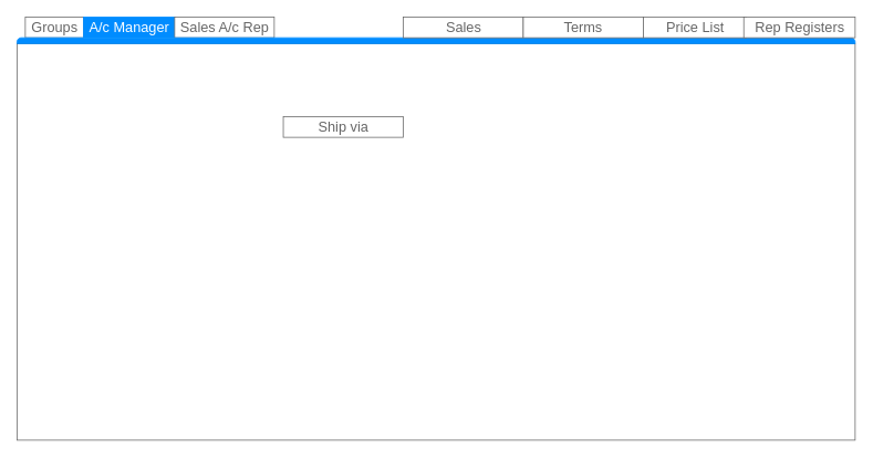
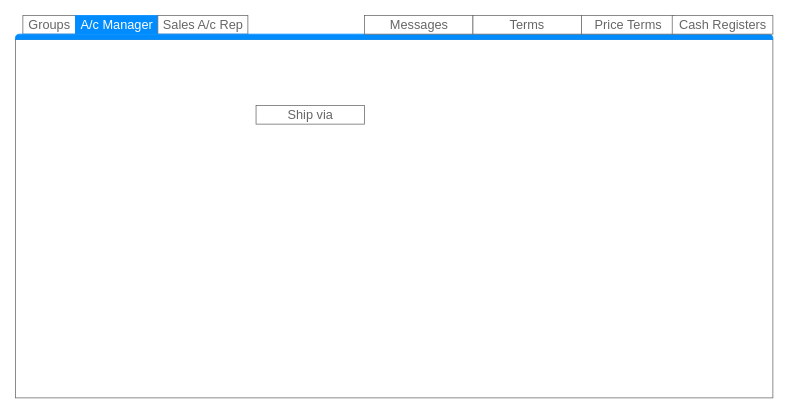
- <mxCell id="8" value="Sales" style="strokeColor=inherit;fillColor=inherit;gradientColor=inherit;strokeWidth=1;shadow=0;dashed=0;align=center;html=1;shape=mxgraph.mockup.containers.rrect;rSize=0;fontSize=17;fontColor=#666666;gradientColor=none;" vertex="1" parent="2"><mxGeometry x="465.49" width="144.589" height="25" as="geometry" /></mxCell>
+ <mxCell id="8" value="Messages" style="strokeColor=inherit;fillColor=inherit;gradientColor=inherit;strokeWidth=1;shadow=0;dashed=0;align=center;html=1;shape=mxgraph.mockup.containers.rrect;rSize=0;fontSize=17;fontColor=#666666;gradientColor=none;" vertex="1" parent="2"><mxGeometry x="465.49" width="144.589" height="25" as="geometry" /></mxCell>
- <mxCell id="10" value="Price List" style="strokeColor=inherit;fillColor=inherit;gradientColor=inherit;strokeWidth=1;shadow=0;dashed=0;align=center;html=1;shape=mxgraph.mockup.containers.rrect;rSize=0;fontSize=17;fontColor=#666666;gradientColor=none;" vertex="1" parent="2"><mxGeometry x="754.666" width="124.22" height="25" as="geometry" /></mxCell>
+ <mxCell id="10" value="Price Terms" style="strokeColor=inherit;fillColor=inherit;gradientColor=inherit;strokeWidth=1;shadow=0;dashed=0;align=center;html=1;shape=mxgraph.mockup.containers.rrect;rSize=0;fontSize=17;fontColor=#666666;gradientColor=none;" vertex="1" parent="2"><mxGeometry x="754.666" width="124.22" height="25" as="geometry" /></mxCell>
- <mxCell id="11" value="Rep Registers" style="strokeColor=inherit;fillColor=inherit;gradientColor=inherit;strokeWidth=1;shadow=0;dashed=0;align=center;html=1;shape=mxgraph.mockup.containers.rrect;rSize=0;fontSize=17;fontColor=#666666;gradientColor=none;" vertex="1" parent="2"><mxGeometry x="875.78" width="134.22" height="25" as="geometry" /></mxCell>
+ <mxCell id="11" value="Cash Registers" style="strokeColor=inherit;fillColor=inherit;gradientColor=inherit;strokeWidth=1;shadow=0;dashed=0;align=center;html=1;shape=mxgraph.mockup.containers.rrect;rSize=0;fontSize=17;fontColor=#666666;gradientColor=none;" vertex="1" parent="2"><mxGeometry x="875.78" width="134.22" height="25" as="geometry" /></mxCell>
